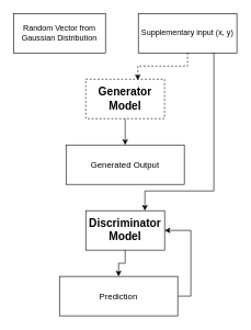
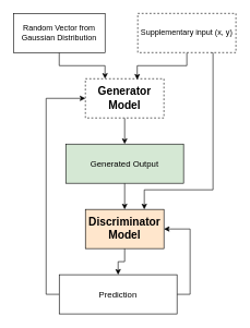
- <mxCell id="15" value="Supplementary input (x, y)" style="rounded=0;whiteSpace=wrap;html=1;" vertex="1" parent="1"><mxGeometry x="210" y="20" width="150" height="60" as="geometry" /></mxCell>
+ <mxCell id="15" value="Supplementary input (x, y)" style="rounded=0;whiteSpace=wrap;html=1;dashed=1;" vertex="1" parent="1"><mxGeometry x="210" y="20" width="150" height="60" as="geometry" /></mxCell>
- <mxCell id="13" style="edgeStyle=orthogonalEdgeStyle;rounded=0;orthogonalLoop=1;jettySize=auto;html=1;exitX=0.5;exitY=1;exitDx=0;exitDy=0;entryX=0.66;entryY=0.023;entryDx=0;entryDy=0;entryPerimeter=0;dashed=1;" edge="1" parent="1" source="15" target="5"><mxGeometry relative="1" as="geometry" /></mxCell>
+ <mxCell id="13" style="edgeStyle=orthogonalEdgeStyle;rounded=0;orthogonalLoop=1;jettySize=auto;html=1;exitX=0.5;exitY=1;exitDx=0;exitDy=0;entryX=0.66;entryY=0.023;entryDx=0;entryDy=0;entryPerimeter=0;" edge="1" parent="1" source="15" target="5"><mxGeometry relative="1" as="geometry" /></mxCell>
+ <mxCell id="2" style="edgeStyle=orthogonalEdgeStyle;rounded=0;orthogonalLoop=1;jettySize=auto;html=1;exitX=0.5;exitY=1;exitDx=0;exitDy=0;entryX=0.25;entryY=0;entryDx=0;entryDy=0;" parent="1" source="3" target="5" edge="1"><mxGeometry relative="1" as="geometry" /></mxCell>
- <mxCell id="7" value="&lt;font style=&quot;font-size: 13px&quot;&gt;Generated Output&lt;/font&gt;" style="rounded=0;whiteSpace=wrap;html=1;" parent="1" vertex="1"><mxGeometry x="100" y="220" width="180" height="60" as="geometry" /></mxCell>
+ <mxCell id="7" value="&lt;font style=&quot;font-size: 13px&quot;&gt;Generated Output&lt;/font&gt;" style="rounded=0;whiteSpace=wrap;html=1;fillColor=#d5e8d4;" parent="1" vertex="1"><mxGeometry x="100" y="220" width="180" height="60" as="geometry" /></mxCell>
+ <mxCell id="6" style="edgeStyle=orthogonalEdgeStyle;rounded=0;orthogonalLoop=1;jettySize=auto;html=1;exitX=0.5;exitY=1;exitDx=0;exitDy=0;entryX=0.5;entryY=0;entryDx=0;entryDy=0;" parent="1" source="7" target="9" edge="1"><mxGeometry relative="1" as="geometry"><mxPoint x="190" y="320" as="targetPoint" /></mxGeometry></mxCell>
- <mxCell id="9" value="&lt;h3&gt;&lt;b&gt;&lt;font style=&quot;font-size: 17px&quot;&gt;Discriminator Model&lt;/font&gt;&lt;/b&gt;&lt;/h3&gt;" style="rounded=0;whiteSpace=wrap;html=1;" parent="1" vertex="1"><mxGeometry x="130" y="320" width="120" height="60" as="geometry" /></mxCell>
+ <mxCell id="9" value="&lt;h3&gt;&lt;b&gt;&lt;font style=&quot;font-size: 17px&quot;&gt;Discriminator Model&lt;/font&gt;&lt;/b&gt;&lt;/h3&gt;" style="rounded=0;whiteSpace=wrap;html=1;fillColor=#ffe6cc;" parent="1" vertex="1"><mxGeometry x="130" y="320" width="120" height="60" as="geometry" /></mxCell>
+ <mxCell id="11" style="edgeStyle=orthogonalEdgeStyle;rounded=0;orthogonalLoop=1;jettySize=auto;html=1;exitX=0;exitY=0.5;exitDx=0;exitDy=0;entryX=0;entryY=0.5;entryDx=0;entryDy=0;" parent="1" source="12" target="5" edge="1"><mxGeometry relative="1" as="geometry" /></mxCell>
